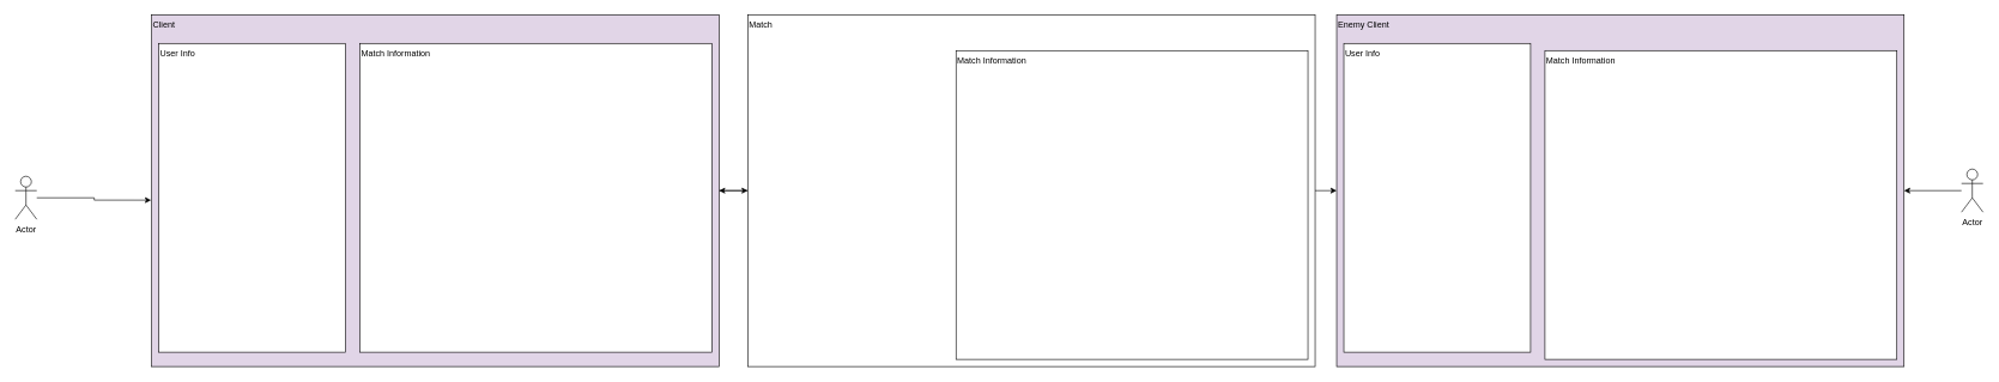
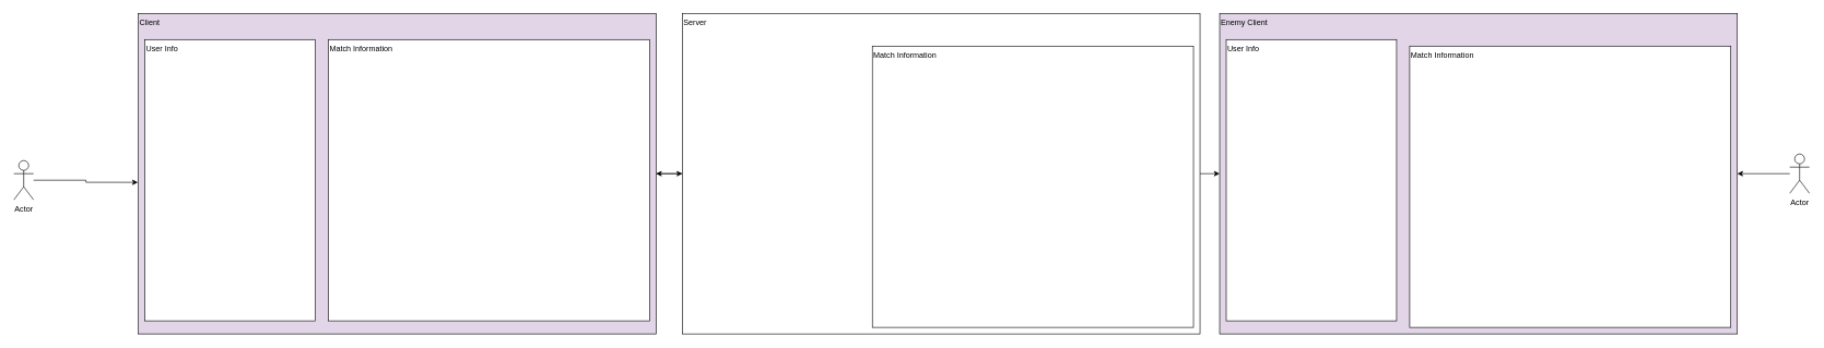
- <mxCell id="6" value="Match" style="rounded=0;whiteSpace=wrap;html=1;align=left;verticalAlign=top;" vertex="1" parent="1"><mxGeometry x="1040" y="20" width="790" height="490" as="geometry" /></mxCell>
+ <mxCell id="6" value="Server" style="rounded=0;whiteSpace=wrap;html=1;align=left;verticalAlign=top;" vertex="1" parent="1"><mxGeometry x="1040" y="20" width="790" height="490" as="geometry" /></mxCell>
